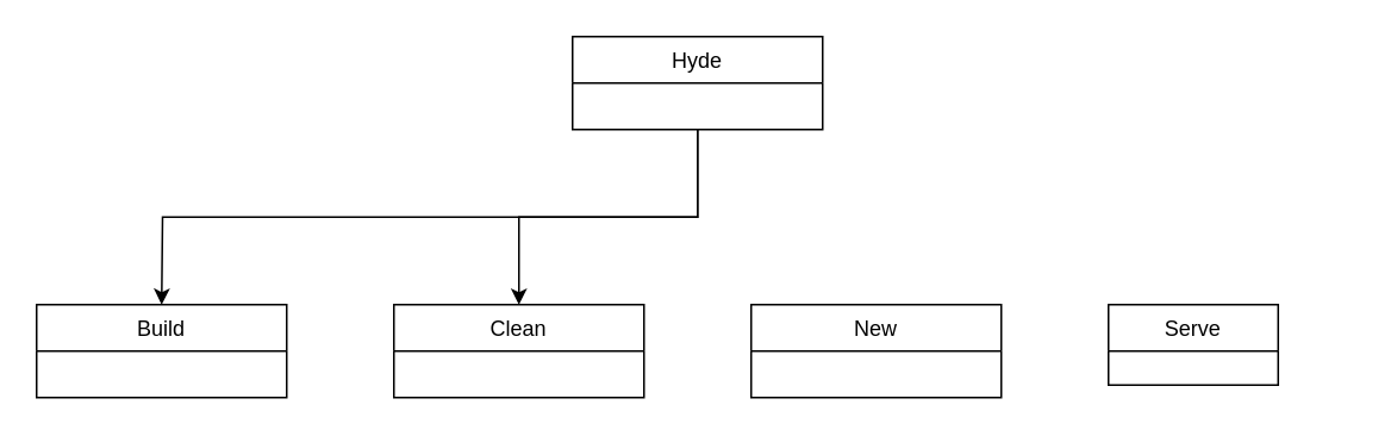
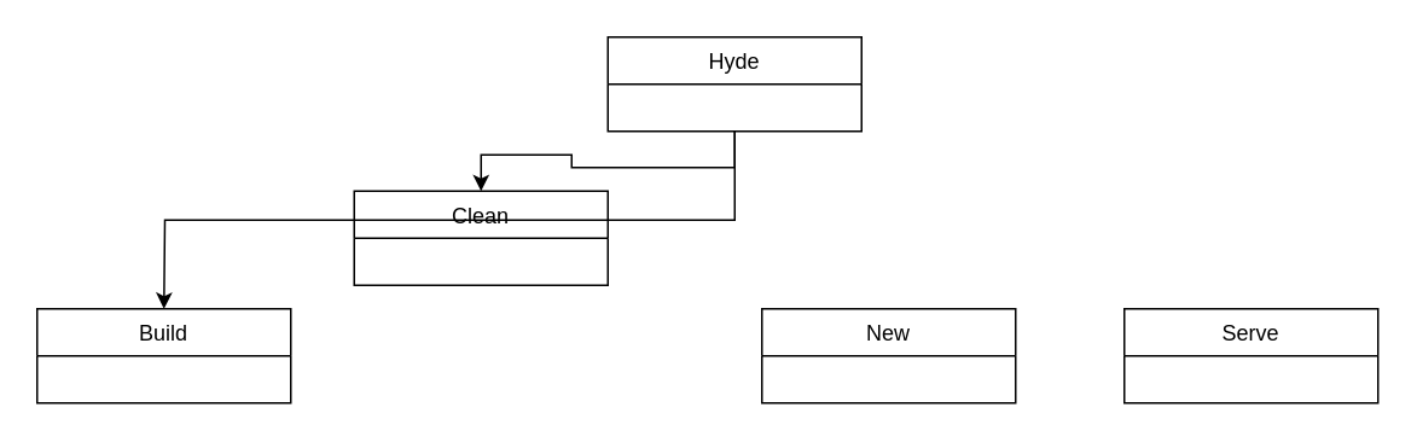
- <mxCell id="5" value="Hyde" style="swimlane;fontStyle=0;childLayout=stackLayout;horizontal=1;startSize=26;fillColor=none;horizontalStack=0;resizeParent=1;resizeParentMax=0;resizeLast=0;collapsible=1;marginBottom=0;" vertex="1" parent="1"><mxGeometry x="320" y="20" width="140" height="52" as="geometry" /></mxCell>
+ <mxCell id="5" value="Hyde" style="swimlane;fontStyle=0;childLayout=stackLayout;horizontal=1;startSize=26;fillColor=none;horizontalStack=0;resizeParent=1;resizeParentMax=0;resizeLast=0;collapsible=1;marginBottom=0;" vertex="1" parent="1"><mxGeometry x="335" y="20" width="140" height="52" as="geometry" /></mxCell>
- <mxCell id="8" value="Serve" style="swimlane;fontStyle=0;childLayout=stackLayout;horizontal=1;startSize=26;fillColor=none;horizontalStack=0;resizeParent=1;resizeParentMax=0;resizeLast=0;collapsible=1;marginBottom=0;" vertex="1" parent="1"><mxGeometry x="620" y="170" width="95" height="45" as="geometry" /></mxCell>
+ <mxCell id="8" value="Serve" style="swimlane;fontStyle=0;childLayout=stackLayout;horizontal=1;startSize=26;fillColor=none;horizontalStack=0;resizeParent=1;resizeParentMax=0;resizeLast=0;collapsible=1;marginBottom=0;" vertex="1" parent="1"><mxGeometry x="620" y="170" width="140" height="52" as="geometry" /></mxCell>
- <mxCell id="6" value="Clean" style="swimlane;fontStyle=0;childLayout=stackLayout;horizontal=1;startSize=26;fillColor=none;horizontalStack=0;resizeParent=1;resizeParentMax=0;resizeLast=0;collapsible=1;marginBottom=0;" vertex="1" parent="1"><mxGeometry x="220" y="170" width="140" height="52" as="geometry" /></mxCell>
+ <mxCell id="6" value="Clean" style="swimlane;fontStyle=0;childLayout=stackLayout;horizontal=1;startSize=26;fillColor=none;horizontalStack=0;resizeParent=1;resizeParentMax=0;resizeLast=0;collapsible=1;marginBottom=0;" vertex="1" parent="1"><mxGeometry x="195" y="105" width="140" height="52" as="geometry" /></mxCell>
